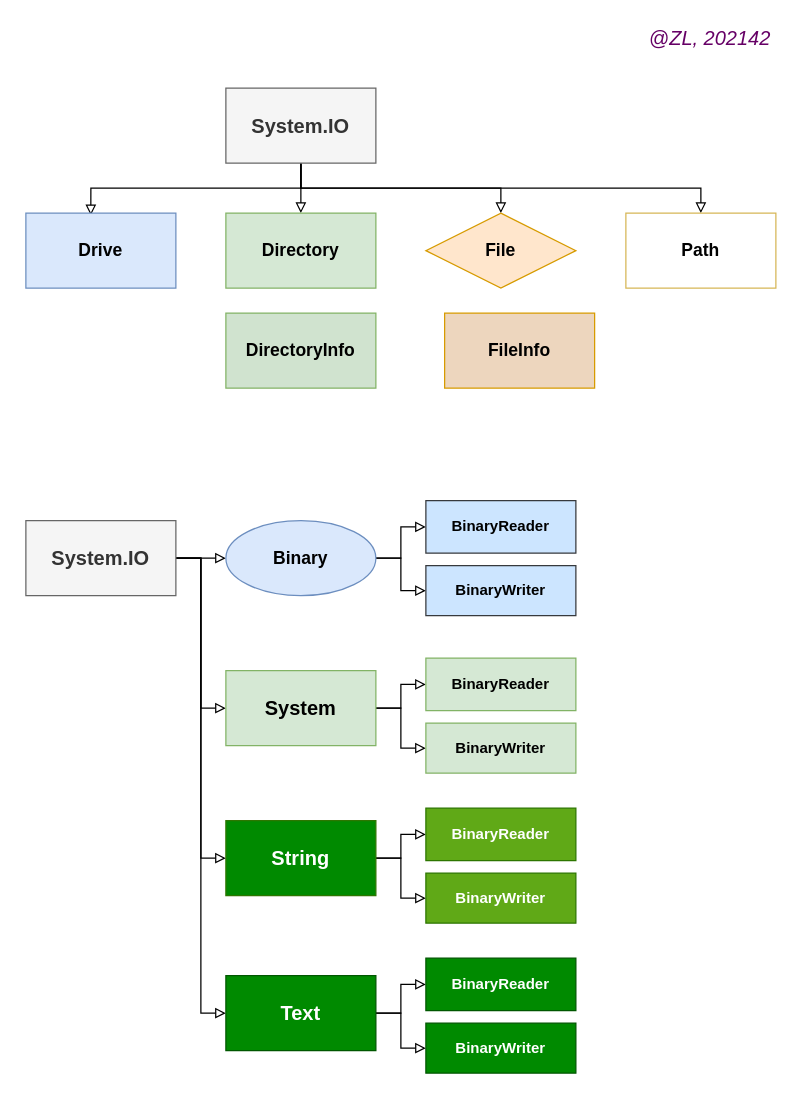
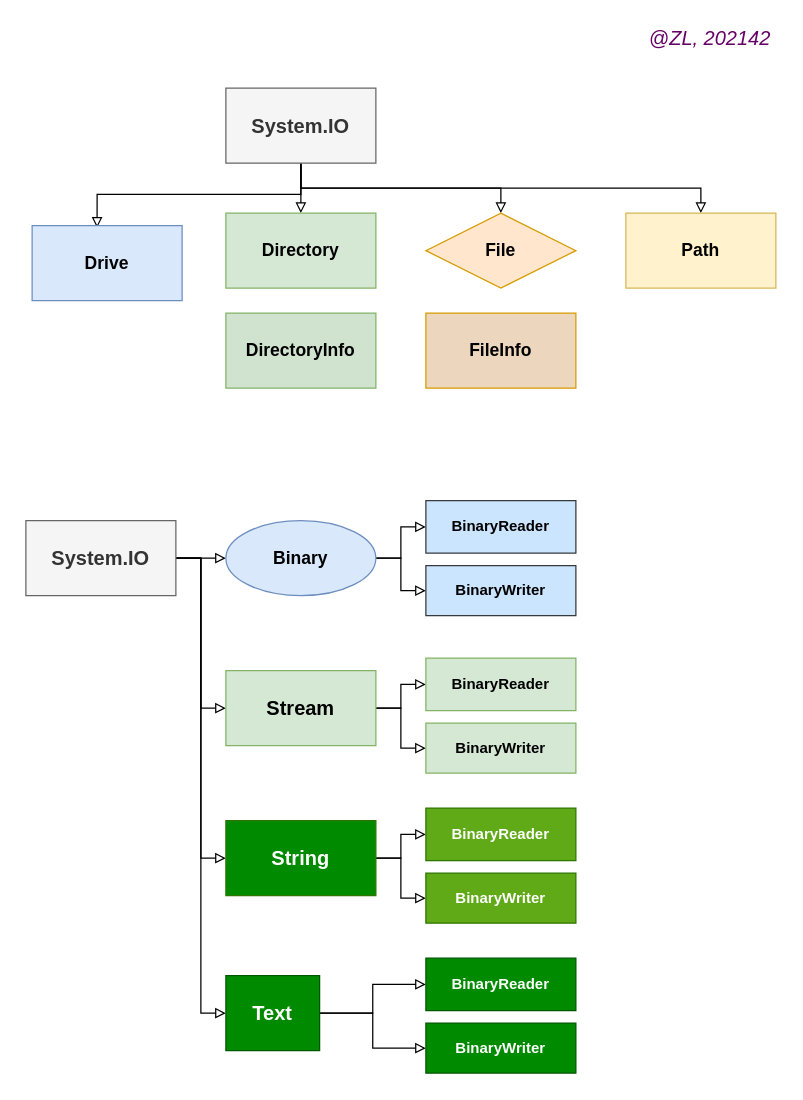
- <mxCell id="11" value="Drive" style="rounded=0;whiteSpace=wrap;html=1;fillColor=#dae8fc;strokeColor=#6c8ebf;fontStyle=1;fontSize=14;" parent="1" vertex="1"><mxGeometry x="20" y="170" width="120" height="60" as="geometry" /></mxCell>
+ <mxCell id="11" value="Drive" style="rounded=0;whiteSpace=wrap;html=1;fillColor=#dae8fc;strokeColor=#6c8ebf;fontStyle=1;fontSize=14;" parent="1" vertex="1"><mxGeometry x="25" y="180" width="120" height="60" as="geometry" /></mxCell>
- <mxCell id="12" value="Path" style="rounded=0;whiteSpace=wrap;html=1;fillColor=#ffffff;strokeColor=#d6b656;fontStyle=1;fontSize=14;" parent="1" vertex="1"><mxGeometry x="500" y="170" width="120" height="60" as="geometry" /></mxCell>
+ <mxCell id="12" value="Path" style="rounded=0;whiteSpace=wrap;html=1;fillColor=#fff2cc;strokeColor=#d6b656;fontStyle=1;fontSize=14;" parent="1" vertex="1"><mxGeometry x="500" y="170" width="120" height="60" as="geometry" /></mxCell>
- <mxCell id="8" value="FileInfo" style="rounded=0;whiteSpace=wrap;html=1;fillColor=#EDD6BE;strokeColor=#d79b00;fontStyle=1;fontSize=14;" parent="1" vertex="1"><mxGeometry x="355" y="250" width="120" height="60" as="geometry" /></mxCell>
+ <mxCell id="8" value="FileInfo" style="rounded=0;whiteSpace=wrap;html=1;fillColor=#EDD6BE;strokeColor=#d79b00;fontStyle=1;fontSize=14;" parent="1" vertex="1"><mxGeometry x="340" y="250" width="120" height="60" as="geometry" /></mxCell>
- <mxCell id="23" value="System" style="rounded=0;whiteSpace=wrap;html=1;fillColor=#d5e8d4;strokeColor=#82b366;fontStyle=1;fontSize=16;" parent="1" vertex="1"><mxGeometry x="180" y="536" width="120" height="60" as="geometry" /></mxCell>
+ <mxCell id="23" value="Stream" style="rounded=0;whiteSpace=wrap;html=1;fillColor=#d5e8d4;strokeColor=#82b366;fontStyle=1;fontSize=16;" parent="1" vertex="1"><mxGeometry x="180" y="536" width="120" height="60" as="geometry" /></mxCell>
- <mxCell id="29" value="Text" style="rounded=0;whiteSpace=wrap;html=1;fillColor=#008a00;strokeColor=#005700;fontColor=#ffffff;fontStyle=1;fontSize=16;" parent="1" vertex="1"><mxGeometry x="180" y="780" width="120" height="60" as="geometry" /></mxCell>
+ <mxCell id="29" value="Text" style="rounded=0;whiteSpace=wrap;html=1;fillColor=#008a00;strokeColor=#005700;fontColor=#ffffff;fontStyle=1;fontSize=16;" parent="1" vertex="1"><mxGeometry x="180" y="780" width="75" height="60" as="geometry" /></mxCell>
